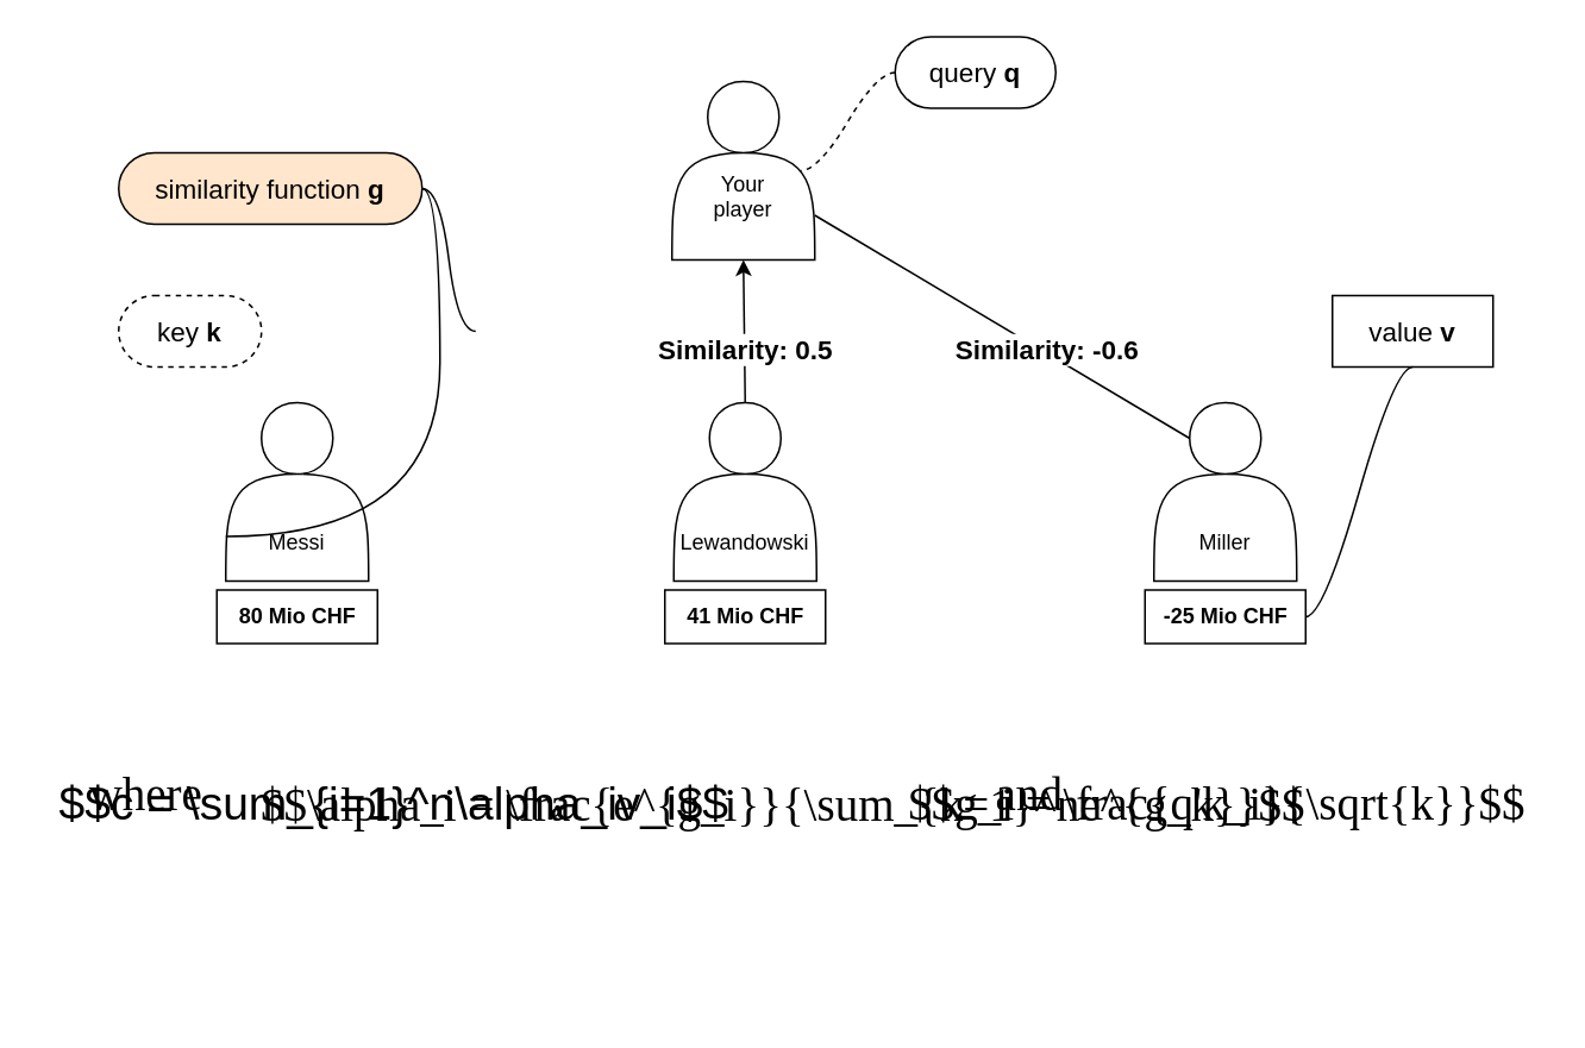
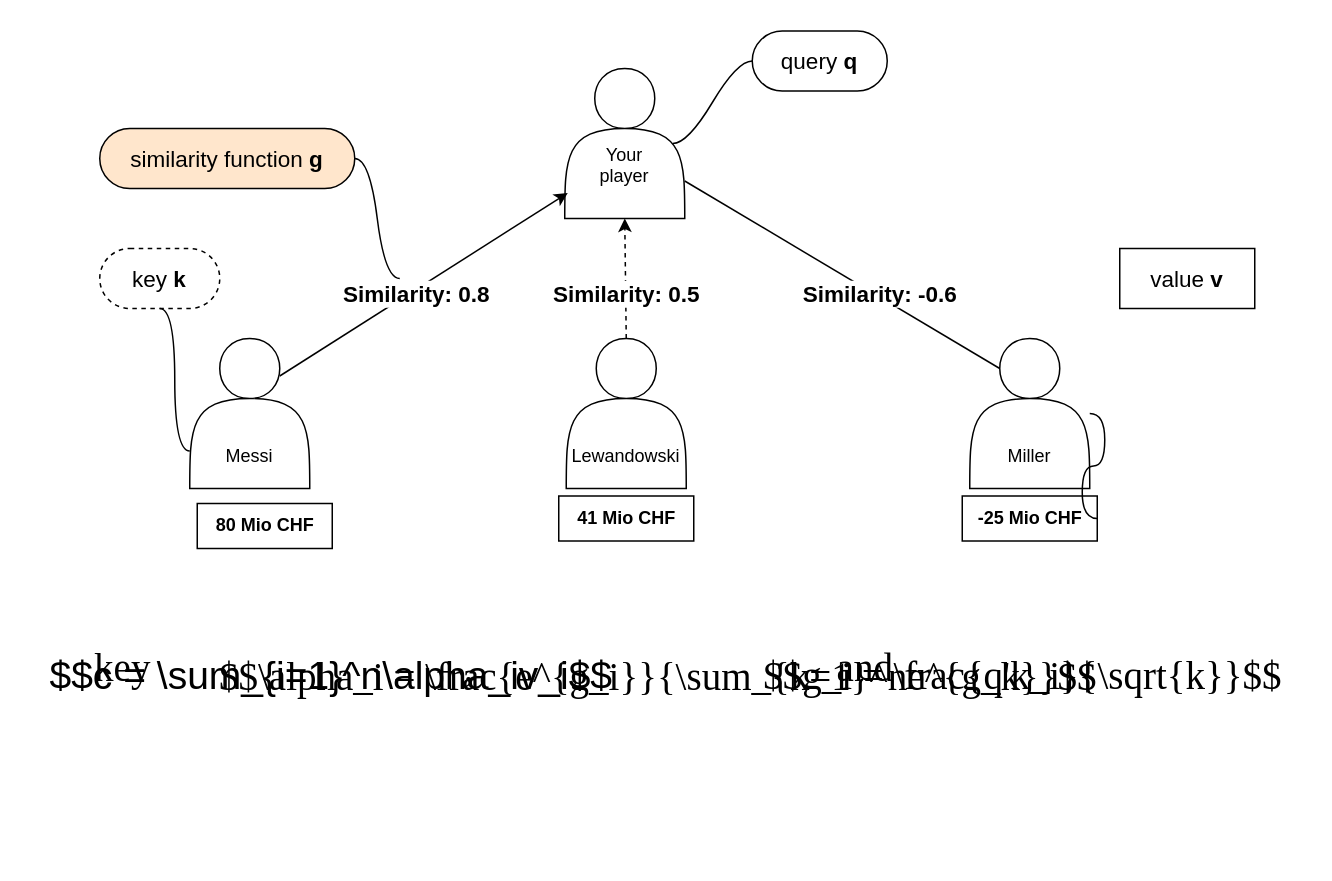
- <mxCell id="20" value="" style="edgeStyle=entityRelationEdgeStyle;startArrow=none;endArrow=none;segment=10;curved=1;rounded=0;fontSize=15;entryX=0.9;entryY=0.5;entryDx=0;entryDy=0;entryPerimeter=0;dashed=1;" parent="1" source="19" target="2" edge="1"><mxGeometry relative="1" as="geometry"><mxPoint x="671" y="307.01" as="sourcePoint" /><mxPoint x="716" y="135" as="targetPoint" /></mxGeometry></mxCell>
+ <mxCell id="20" value="" style="edgeStyle=entityRelationEdgeStyle;startArrow=none;endArrow=none;segment=10;curved=1;rounded=0;fontSize=15;entryX=0.9;entryY=0.5;entryDx=0;entryDy=0;entryPerimeter=0;" parent="1" source="19" target="2" edge="1"><mxGeometry relative="1" as="geometry"><mxPoint x="671" y="307.01" as="sourcePoint" /><mxPoint x="716" y="135" as="targetPoint" /></mxGeometry></mxCell>
- <mxCell id="11" value="" style="endArrow=classic;html=1;rounded=0;exitX=0.5;exitY=0;exitDx=0;exitDy=0;entryX=0.5;entryY=1;entryDx=0;entryDy=0;" parent="1" source="4" target="2" edge="1"><mxGeometry width="50" height="50" relative="1" as="geometry"><mxPoint x="196" y="260" as="sourcePoint" /><mxPoint x="388" y="138" as="targetPoint" /></mxGeometry></mxCell>
+ <mxCell id="11" value="" style="endArrow=classic;html=1;rounded=0;exitX=0.5;exitY=0;exitDx=0;exitDy=0;entryX=0.5;entryY=1;entryDx=0;entryDy=0;dashed=1;" parent="1" source="4" target="2" edge="1"><mxGeometry width="50" height="50" relative="1" as="geometry"><mxPoint x="196" y="260" as="sourcePoint" /><mxPoint x="388" y="138" as="targetPoint" /></mxGeometry></mxCell>
+ <mxCell id="9" value="" style="endArrow=classic;html=1;rounded=0;exitX=0.75;exitY=0.25;exitDx=0;exitDy=0;exitPerimeter=0;entryX=0.025;entryY=0.83;entryDx=0;entryDy=0;entryPerimeter=0;" parent="1" source="3" target="2" edge="1"><mxGeometry width="50" height="50" relative="1" as="geometry"><mxPoint x="366" y="435" as="sourcePoint" /><mxPoint x="416" y="385" as="targetPoint" /></mxGeometry></mxCell>
+ <mxCell id="10" value="&lt;font style=&quot;font-size: 15px;&quot;&gt;&lt;b&gt;Similarity: 0.8&lt;br&gt;&lt;/b&gt;&lt;/font&gt;" style="edgeLabel;html=1;align=center;verticalAlign=middle;resizable=0;points=[];" parent="9" vertex="1" connectable="0"><mxGeometry x="0.33" y="-3" relative="1" as="geometry"><mxPoint x="-39" y="23" as="offset" /></mxGeometry></mxCell>
- <mxCell id="22" value="" style="edgeStyle=entityRelationEdgeStyle;startArrow=none;endArrow=none;segment=10;curved=1;rounded=0;fontSize=15;exitX=0;exitY=0.75;exitDx=0;exitDy=0;" parent="1" source="3" target="17" edge="1"><mxGeometry relative="1" as="geometry"><mxPoint x="46" y="345" as="sourcePoint" /></mxGeometry></mxCell>
+ <mxCell id="22" value="" style="edgeStyle=entityRelationEdgeStyle;startArrow=none;endArrow=none;segment=10;curved=1;rounded=0;fontSize=15;exitX=0;exitY=0.75;exitDx=0;exitDy=0;entryX=0.5;entryY=1;entryDx=0;entryDy=0;" parent="1" source="3" target="21" edge="1"><mxGeometry relative="1" as="geometry"><mxPoint x="46" y="345" as="sourcePoint" /></mxGeometry></mxCell>
- <mxCell id="16" value="" style="edgeStyle=entityRelationEdgeStyle;startArrow=none;endArrow=none;segment=10;curved=1;rounded=0;fontSize=15;exitX=1;exitY=0.5;exitDx=0;exitDy=0;exitPerimeter=0;entryX=0.5;entryY=1;entryDx=0;entryDy=0;" parent="1" source="8" target="15" edge="1"><mxGeometry relative="1" as="geometry"><mxPoint x="706" y="85" as="sourcePoint" /></mxGeometry></mxCell>
+ <mxCell id="16" value="" style="edgeStyle=entityRelationEdgeStyle;startArrow=none;endArrow=none;segment=10;curved=1;rounded=0;fontSize=15;exitX=1;exitY=0.5;exitDx=0;exitDy=0;exitPerimeter=0;" parent="1" source="8" target="5" edge="1"><mxGeometry relative="1" as="geometry"><mxPoint x="706" y="85" as="sourcePoint" /></mxGeometry></mxCell>
- <mxCell id="6" value="&lt;b&gt;80 Mio CHF&lt;/b&gt;" style="text;html=1;align=center;verticalAlign=middle;resizable=0;points=[];autosize=1;strokeColor=default;fillColor=none;sketch=0;" parent="1" vertex="1"><mxGeometry x="121" y="330" width="90" height="30" as="geometry" /></mxCell>
+ <mxCell id="6" value="&lt;b&gt;80 Mio CHF&lt;/b&gt;" style="text;html=1;align=center;verticalAlign=middle;resizable=0;points=[];autosize=1;strokeColor=default;fillColor=none;sketch=0;" parent="1" vertex="1"><mxGeometry x="131" y="335" width="90" height="30" as="geometry" /></mxCell>
- <mxCell id="26" value="where" style="text;html=1;align=center;verticalAlign=middle;resizable=0;points=[];autosize=1;strokeColor=none;fillColor=none;fontSize=26;fontFamily=Times New Roman;" parent="1" vertex="1"><mxGeometry x="36" y="425" width="90" height="40" as="geometry" /></mxCell>
+ <mxCell id="26" value="key" style="text;html=1;align=center;verticalAlign=middle;resizable=0;points=[];autosize=1;strokeColor=none;fillColor=none;fontSize=26;fontFamily=Times New Roman;" parent="1" vertex="1"><mxGeometry x="36" y="425" width="90" height="40" as="geometry" /></mxCell>
